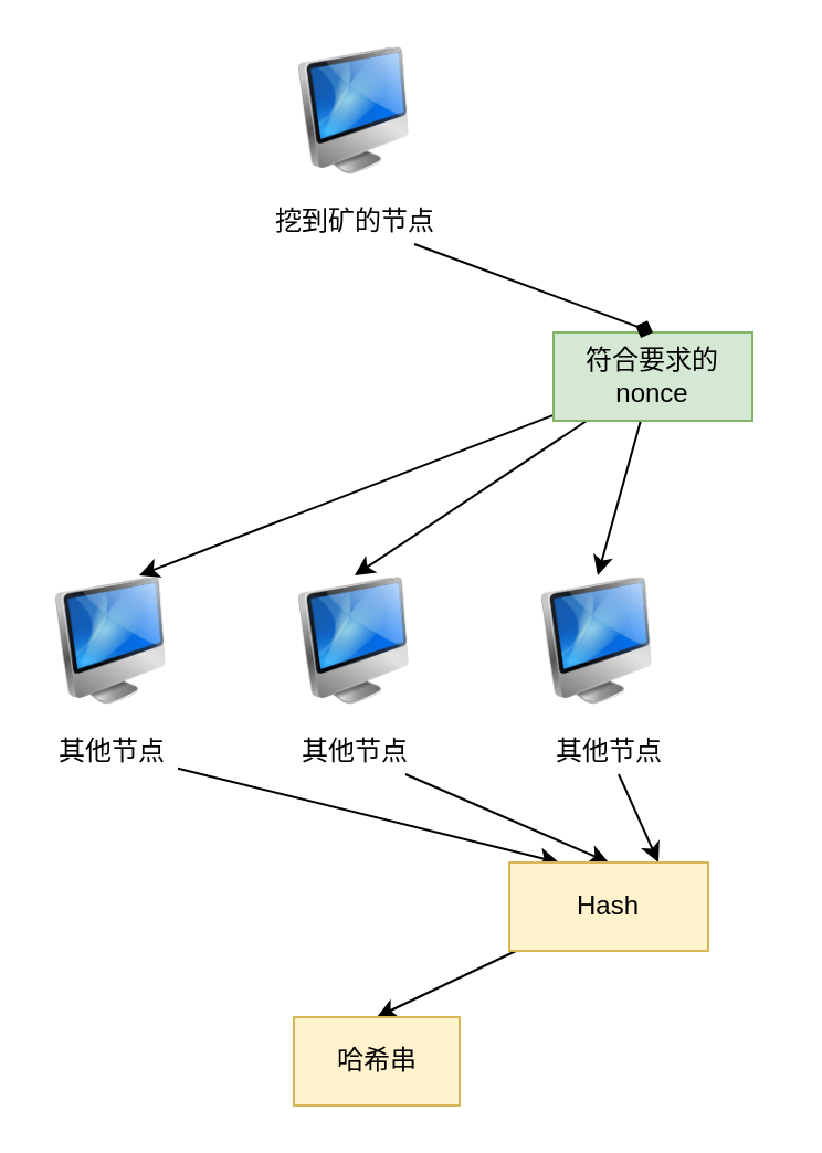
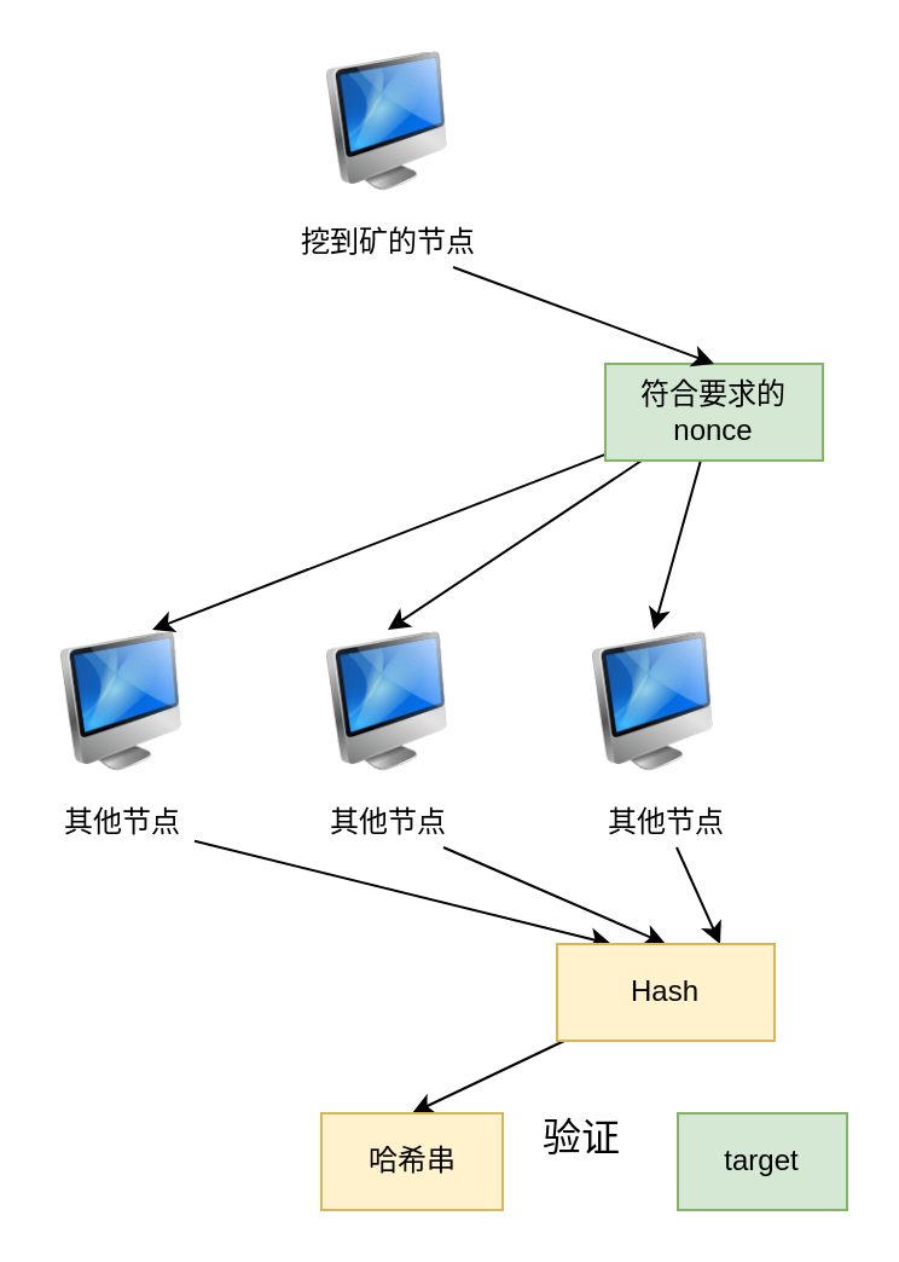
- <mxCell id="16" style="edgeStyle=none;html=1;entryX=0.5;entryY=0;entryDx=0;entryDy=0;fontSize=12;endArrow=diamond;" edge="1" parent="1" source="17" target="5"><mxGeometry relative="1" as="geometry" /></mxCell>
+ <mxCell id="16" style="edgeStyle=none;html=1;entryX=0.5;entryY=0;entryDx=0;entryDy=0;fontSize=12;" edge="1" parent="1" source="17" target="5"><mxGeometry relative="1" as="geometry" /></mxCell>
+ <mxCell id="22" value="验证" style="text;html=1;align=center;verticalAlign=middle;resizable=0;points=[];autosize=1;strokeColor=none;fontSize=16;" vertex="1" parent="1"><mxGeometry x="215" y="460" width="50" height="20" as="geometry" /></mxCell>
+ <mxCell id="18" value="target" style="text;html=1;strokeColor=#82b366;fillColor=#d5e8d4;align=center;verticalAlign=middle;whiteSpace=wrap;rounded=0;fontSize=12;" vertex="1" parent="1"><mxGeometry x="280" y="460" width="70" height="40" as="geometry" /></mxCell>
